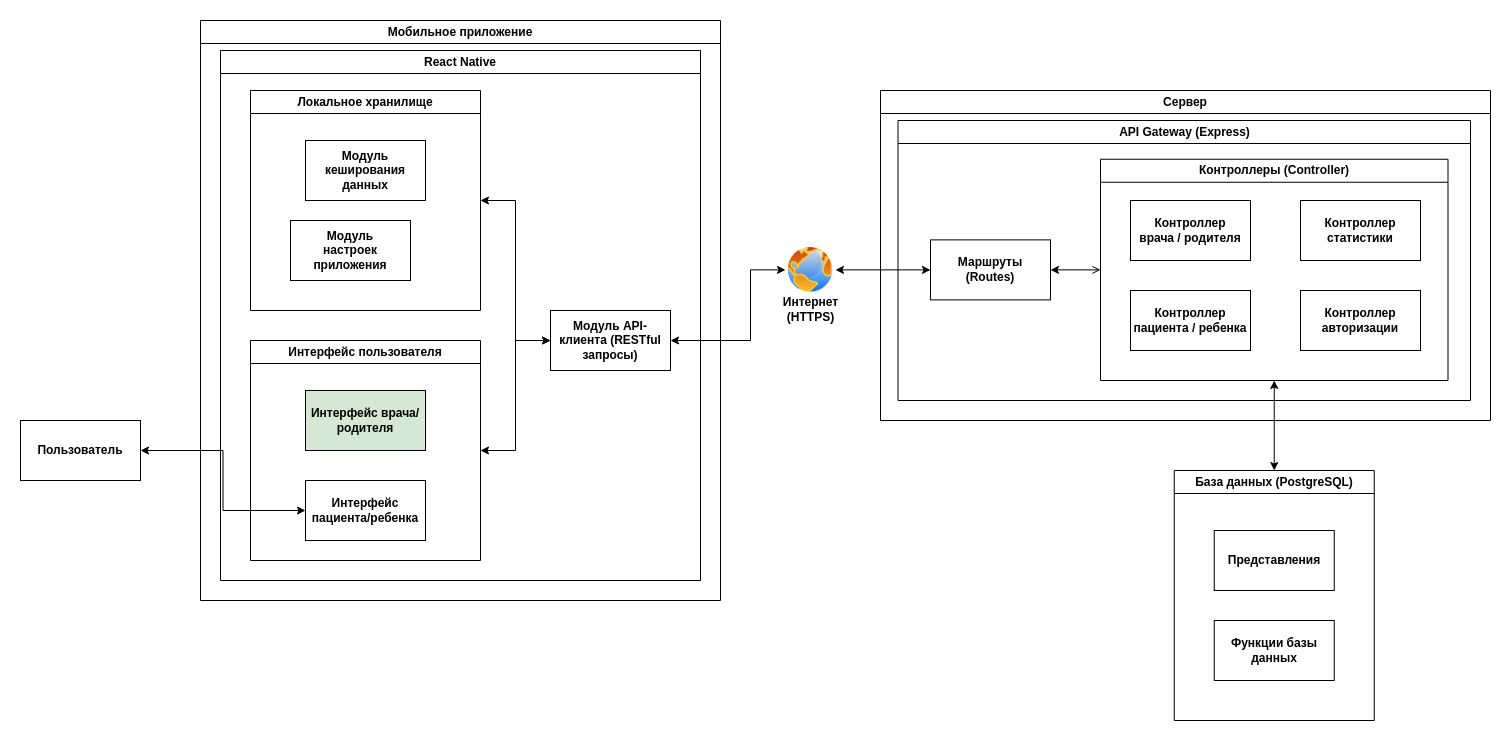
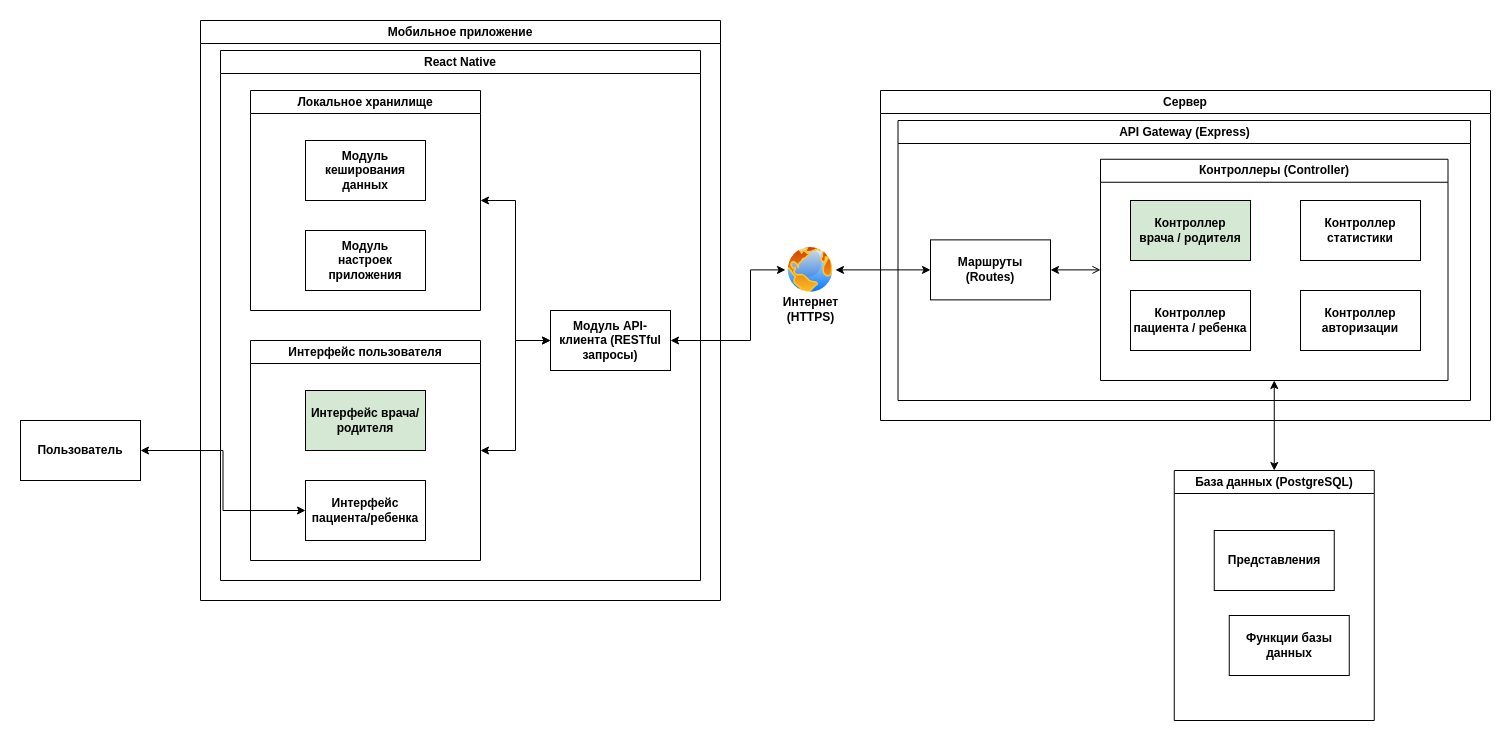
- <mxCell id="7" value="&lt;div&gt;Контроллер&lt;/div&gt;&lt;div&gt;врача / родителя&lt;/div&gt;" style="rounded=0;whiteSpace=wrap;html=1;fontStyle=1" parent="6" vertex="1"><mxGeometry x="30" y="41.25" width="120" height="60" as="geometry" /></mxCell>
+ <mxCell id="7" value="&lt;div&gt;Контроллер&lt;/div&gt;&lt;div&gt;врача / родителя&lt;/div&gt;" style="rounded=0;whiteSpace=wrap;html=1;fontStyle=1;fillColor=#d5e8d4;" parent="6" vertex="1"><mxGeometry x="30" y="41.25" width="120" height="60" as="geometry" /></mxCell>
- <mxCell id="17" value="&lt;div&gt;&lt;b&gt;Модуль&lt;/b&gt;&lt;/div&gt;&lt;div&gt;&lt;b&gt;настроек&lt;br&gt;приложения&lt;/b&gt;&lt;/div&gt;" style="rounded=0;whiteSpace=wrap;html=1;" parent="15" vertex="1"><mxGeometry x="40" y="130" width="120" height="60" as="geometry" /></mxCell>
+ <mxCell id="17" value="&lt;div&gt;&lt;b&gt;Модуль&lt;/b&gt;&lt;/div&gt;&lt;div&gt;&lt;b&gt;настроек&lt;br&gt;приложения&lt;/b&gt;&lt;/div&gt;" style="rounded=0;whiteSpace=wrap;html=1;" parent="15" vertex="1"><mxGeometry x="55" y="140" width="120" height="60" as="geometry" /></mxCell>
- <mxCell id="26" value="Функции базы данных" style="rounded=0;whiteSpace=wrap;html=1;fontStyle=1" parent="24" vertex="1"><mxGeometry x="40" y="150" width="120" height="60" as="geometry" /></mxCell>
+ <mxCell id="26" value="Функции базы данных" style="rounded=0;whiteSpace=wrap;html=1;fontStyle=1" parent="24" vertex="1"><mxGeometry x="55" y="145" width="120" height="60" as="geometry" /></mxCell>
